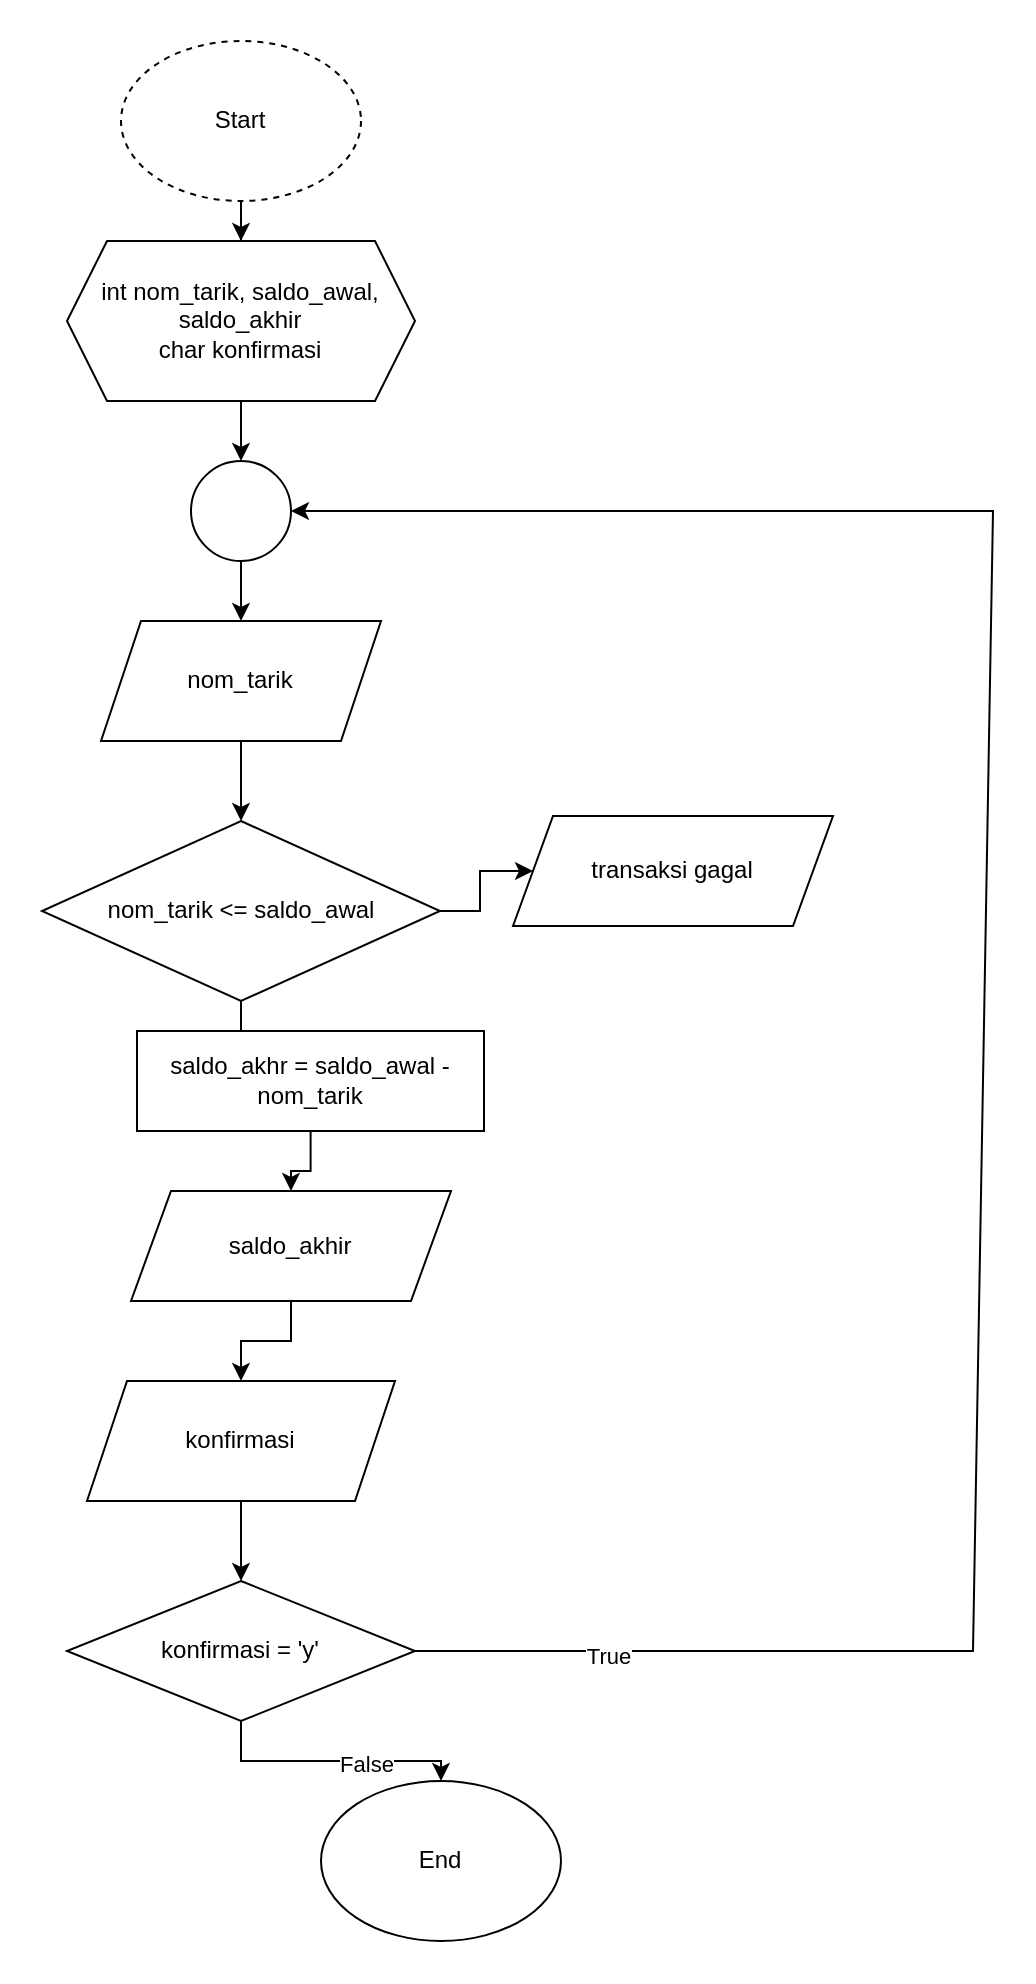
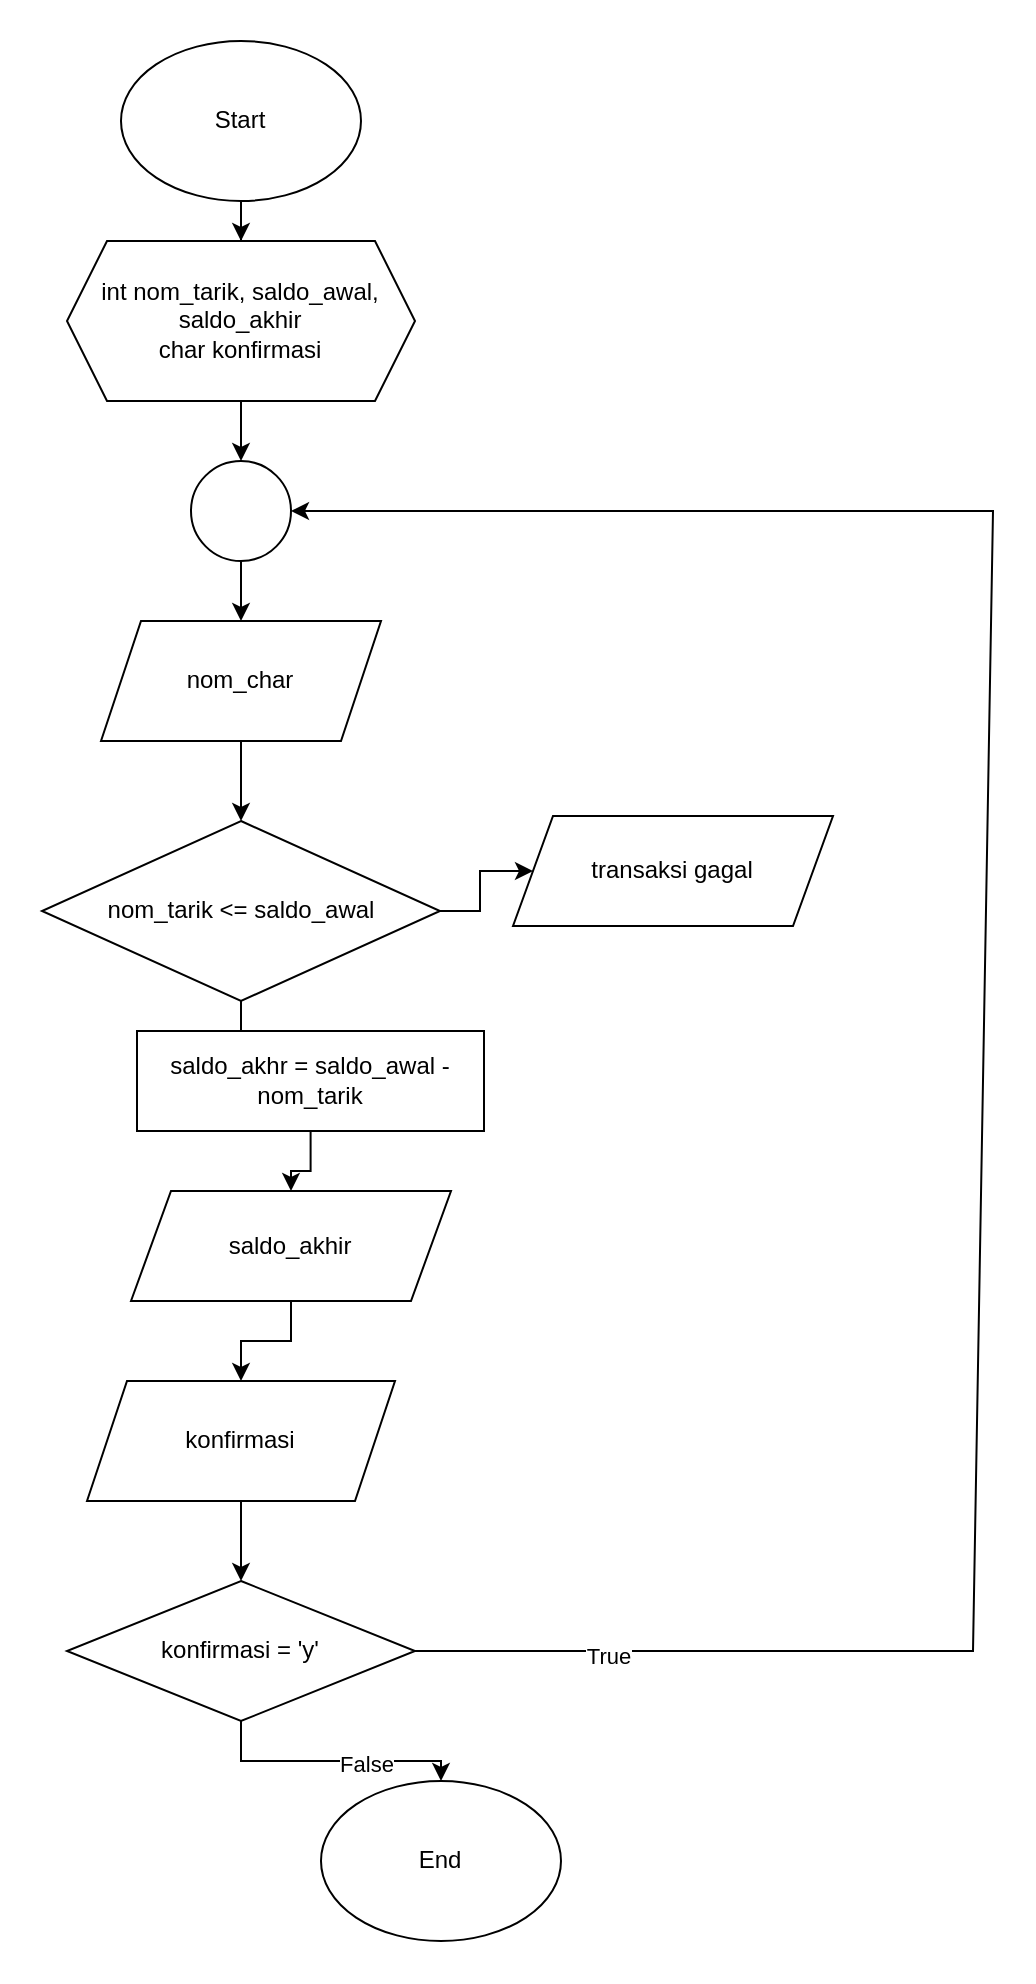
- <mxCell id="3" value="Start" style="ellipse;whiteSpace=wrap;html=1;dashed=1;" vertex="1" parent="1"><mxGeometry x="60" y="20" width="120" height="80" as="geometry" /></mxCell>
+ <mxCell id="3" value="Start" style="ellipse;whiteSpace=wrap;html=1;" vertex="1" parent="1"><mxGeometry x="60" y="20" width="120" height="80" as="geometry" /></mxCell>
- <mxCell id="9" value="nom_tarik" style="shape=parallelogram;perimeter=parallelogramPerimeter;whiteSpace=wrap;html=1;fixedSize=1;" vertex="1" parent="1"><mxGeometry x="50" y="310" width="140" height="60" as="geometry" /></mxCell>
+ <mxCell id="9" value="nom_char" style="shape=parallelogram;perimeter=parallelogramPerimeter;whiteSpace=wrap;html=1;fixedSize=1;" vertex="1" parent="1"><mxGeometry x="50" y="310" width="140" height="60" as="geometry" /></mxCell>
